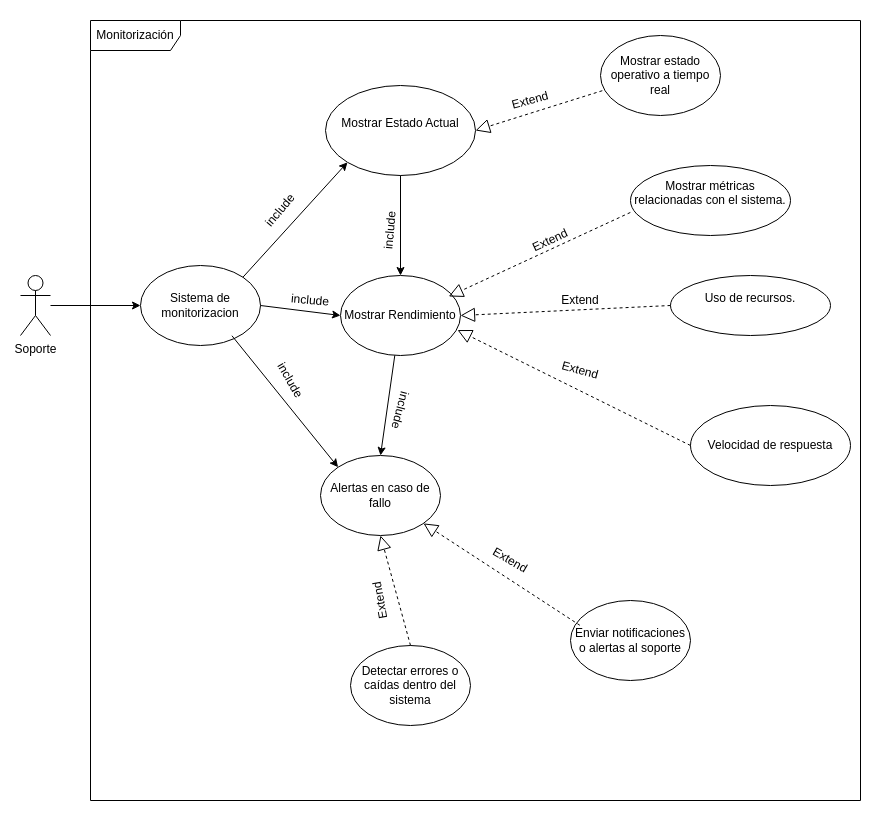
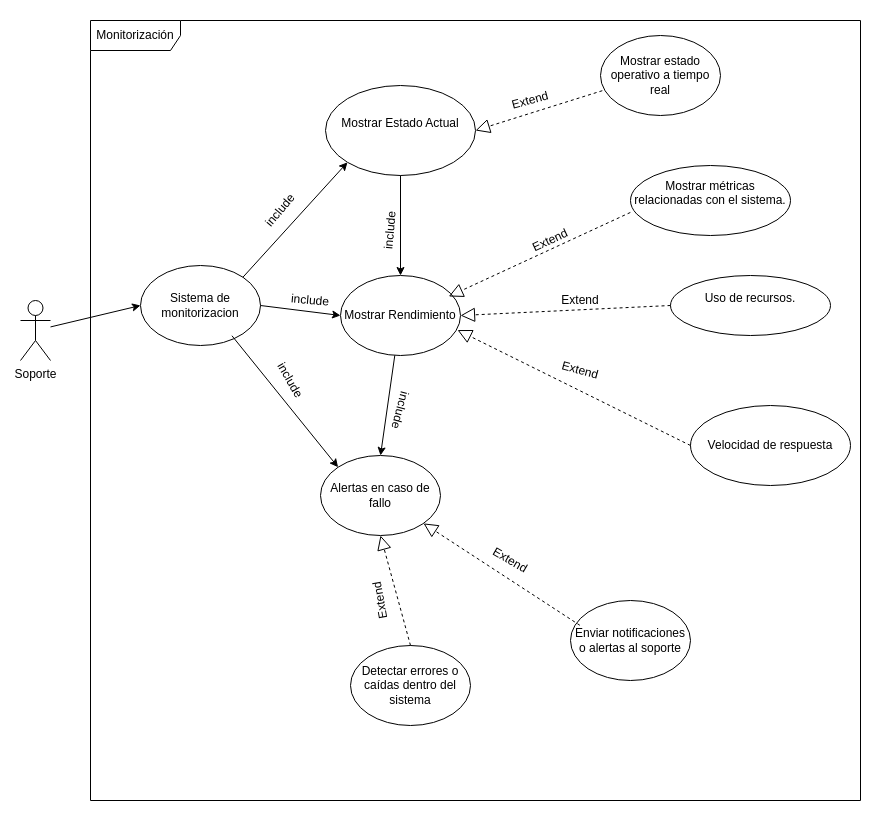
- <mxCell id="2" value="&lt;div&gt;Soporte&lt;/div&gt;" style="shape=umlActor;verticalLabelPosition=bottom;verticalAlign=top;html=1;outlineConnect=0;" vertex="1" parent="1"><mxGeometry x="20" y="275" width="30" height="60" as="geometry" /></mxCell>
+ <mxCell id="2" value="&lt;div&gt;Soporte&lt;/div&gt;" style="shape=umlActor;verticalLabelPosition=bottom;verticalAlign=top;html=1;outlineConnect=0;" vertex="1" parent="1"><mxGeometry x="20" y="300" width="30" height="60" as="geometry" /></mxCell>
